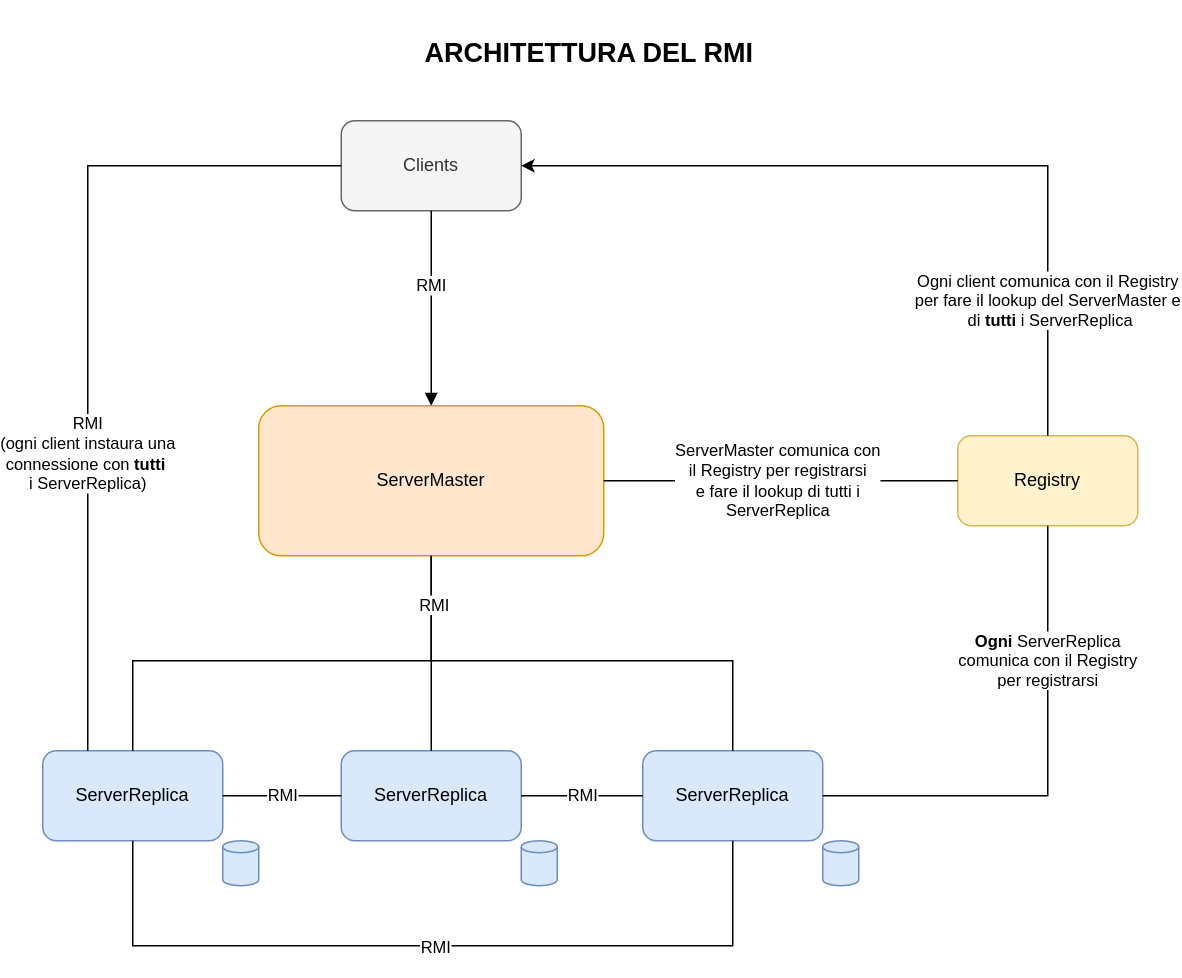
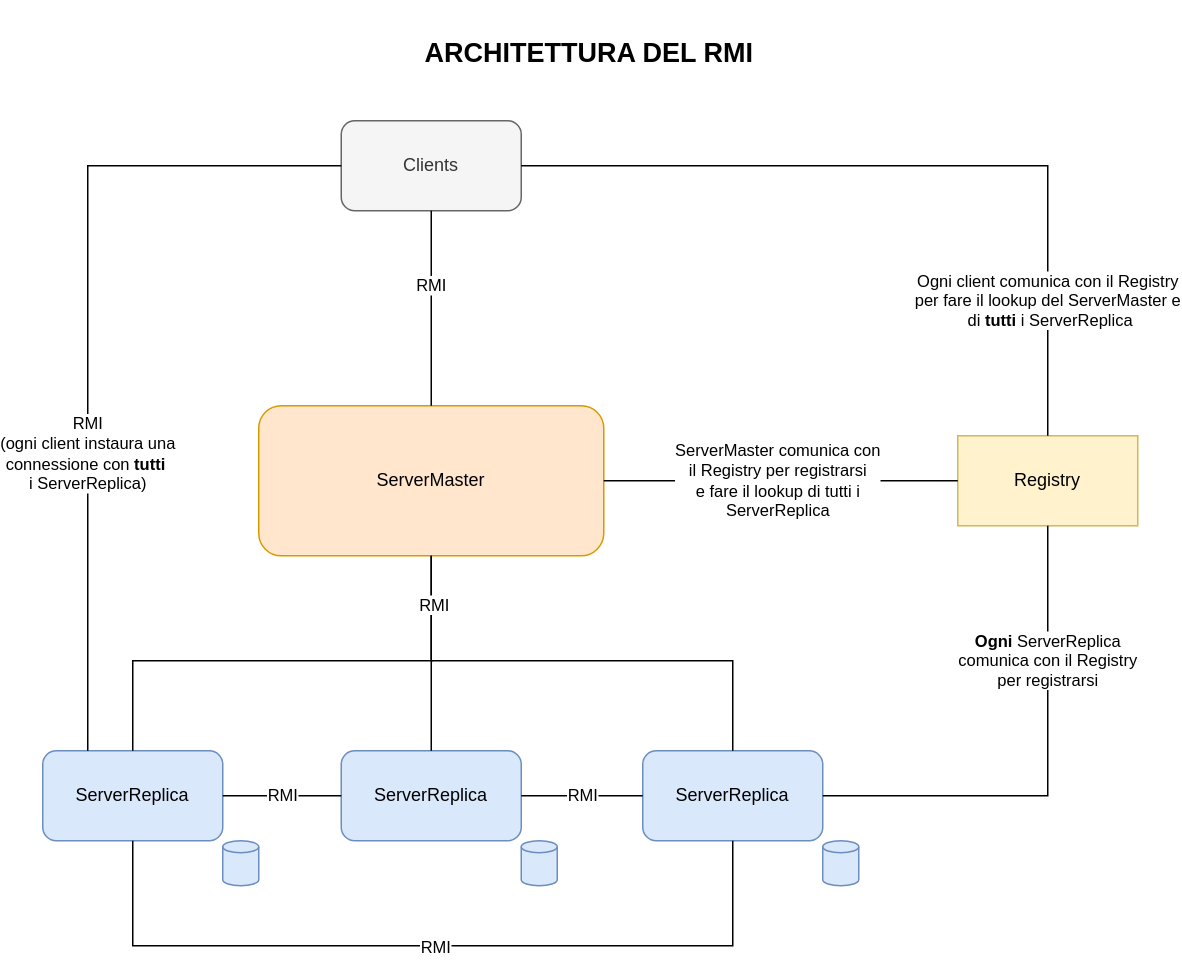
- <mxCell id="19" value="Ogni client comunica con il Registry &lt;br&gt;per fare&amp;nbsp;il lookup del ServerMaster e&lt;br&gt;&amp;nbsp;di &lt;b&gt;tutti&lt;/b&gt; i ServerReplica" style="endArrow=classic;html=1;rounded=0;entryX=1;entryY=0.5;entryDx=0;entryDy=0;exitX=0.5;exitY=0;exitDx=0;exitDy=0;" edge="1" parent="1" source="4" target="2"><mxGeometry x="-0.661" width="50" height="50" relative="1" as="geometry"><mxPoint x="640" y="330" as="sourcePoint" /><mxPoint x="404" y="330" as="targetPoint" /><mxPoint as="offset" /><Array as="points"><mxPoint x="690" y="110" /></Array></mxGeometry></mxCell>
+ <mxCell id="19" value="Ogni client comunica con il Registry &lt;br&gt;per fare&amp;nbsp;il lookup del ServerMaster e&lt;br&gt;&amp;nbsp;di &lt;b&gt;tutti&lt;/b&gt; i ServerReplica" style="endArrow=none;html=1;rounded=0;entryX=1;entryY=0.5;entryDx=0;entryDy=0;exitX=0.5;exitY=0;exitDx=0;exitDy=0;" edge="1" parent="1" source="4" target="2"><mxGeometry x="-0.661" width="50" height="50" relative="1" as="geometry"><mxPoint x="640" y="330" as="sourcePoint" /><mxPoint x="404" y="330" as="targetPoint" /><mxPoint as="offset" /><Array as="points"><mxPoint x="690" y="110" /></Array></mxGeometry></mxCell>
- <mxCell id="11" value="RMI" style="endArrow=block;html=1;rounded=0;entryX=0.5;entryY=0;entryDx=0;entryDy=0;exitX=0.5;exitY=1;exitDx=0;exitDy=0;" edge="1" parent="1" source="2" target="3"><mxGeometry x="-0.231" width="50" height="50" relative="1" as="geometry"><mxPoint x="278.5" y="170" as="sourcePoint" /><mxPoint x="278.5" y="300" as="targetPoint" /><mxPoint as="offset" /></mxGeometry></mxCell>
+ <mxCell id="11" value="RMI" style="endArrow=none;html=1;rounded=0;entryX=0.5;entryY=0;entryDx=0;entryDy=0;exitX=0.5;exitY=1;exitDx=0;exitDy=0;" edge="1" parent="1" source="2" target="3"><mxGeometry x="-0.231" width="50" height="50" relative="1" as="geometry"><mxPoint x="278.5" y="170" as="sourcePoint" /><mxPoint x="278.5" y="300" as="targetPoint" /><mxPoint as="offset" /></mxGeometry></mxCell>
- <mxCell id="4" value="Registry" style="rounded=1;whiteSpace=wrap;html=1;fillColor=#fff2cc;strokeColor=#d6b656;" vertex="1" parent="1"><mxGeometry x="630" y="290" width="120" height="60" as="geometry" /></mxCell>
+ <mxCell id="4" value="Registry" style="whiteSpace=wrap;html=1;fillColor=#fff2cc;strokeColor=#d6b656;rounded=0;" vertex="1" parent="1"><mxGeometry x="630" y="290" width="120" height="60" as="geometry" /></mxCell>
